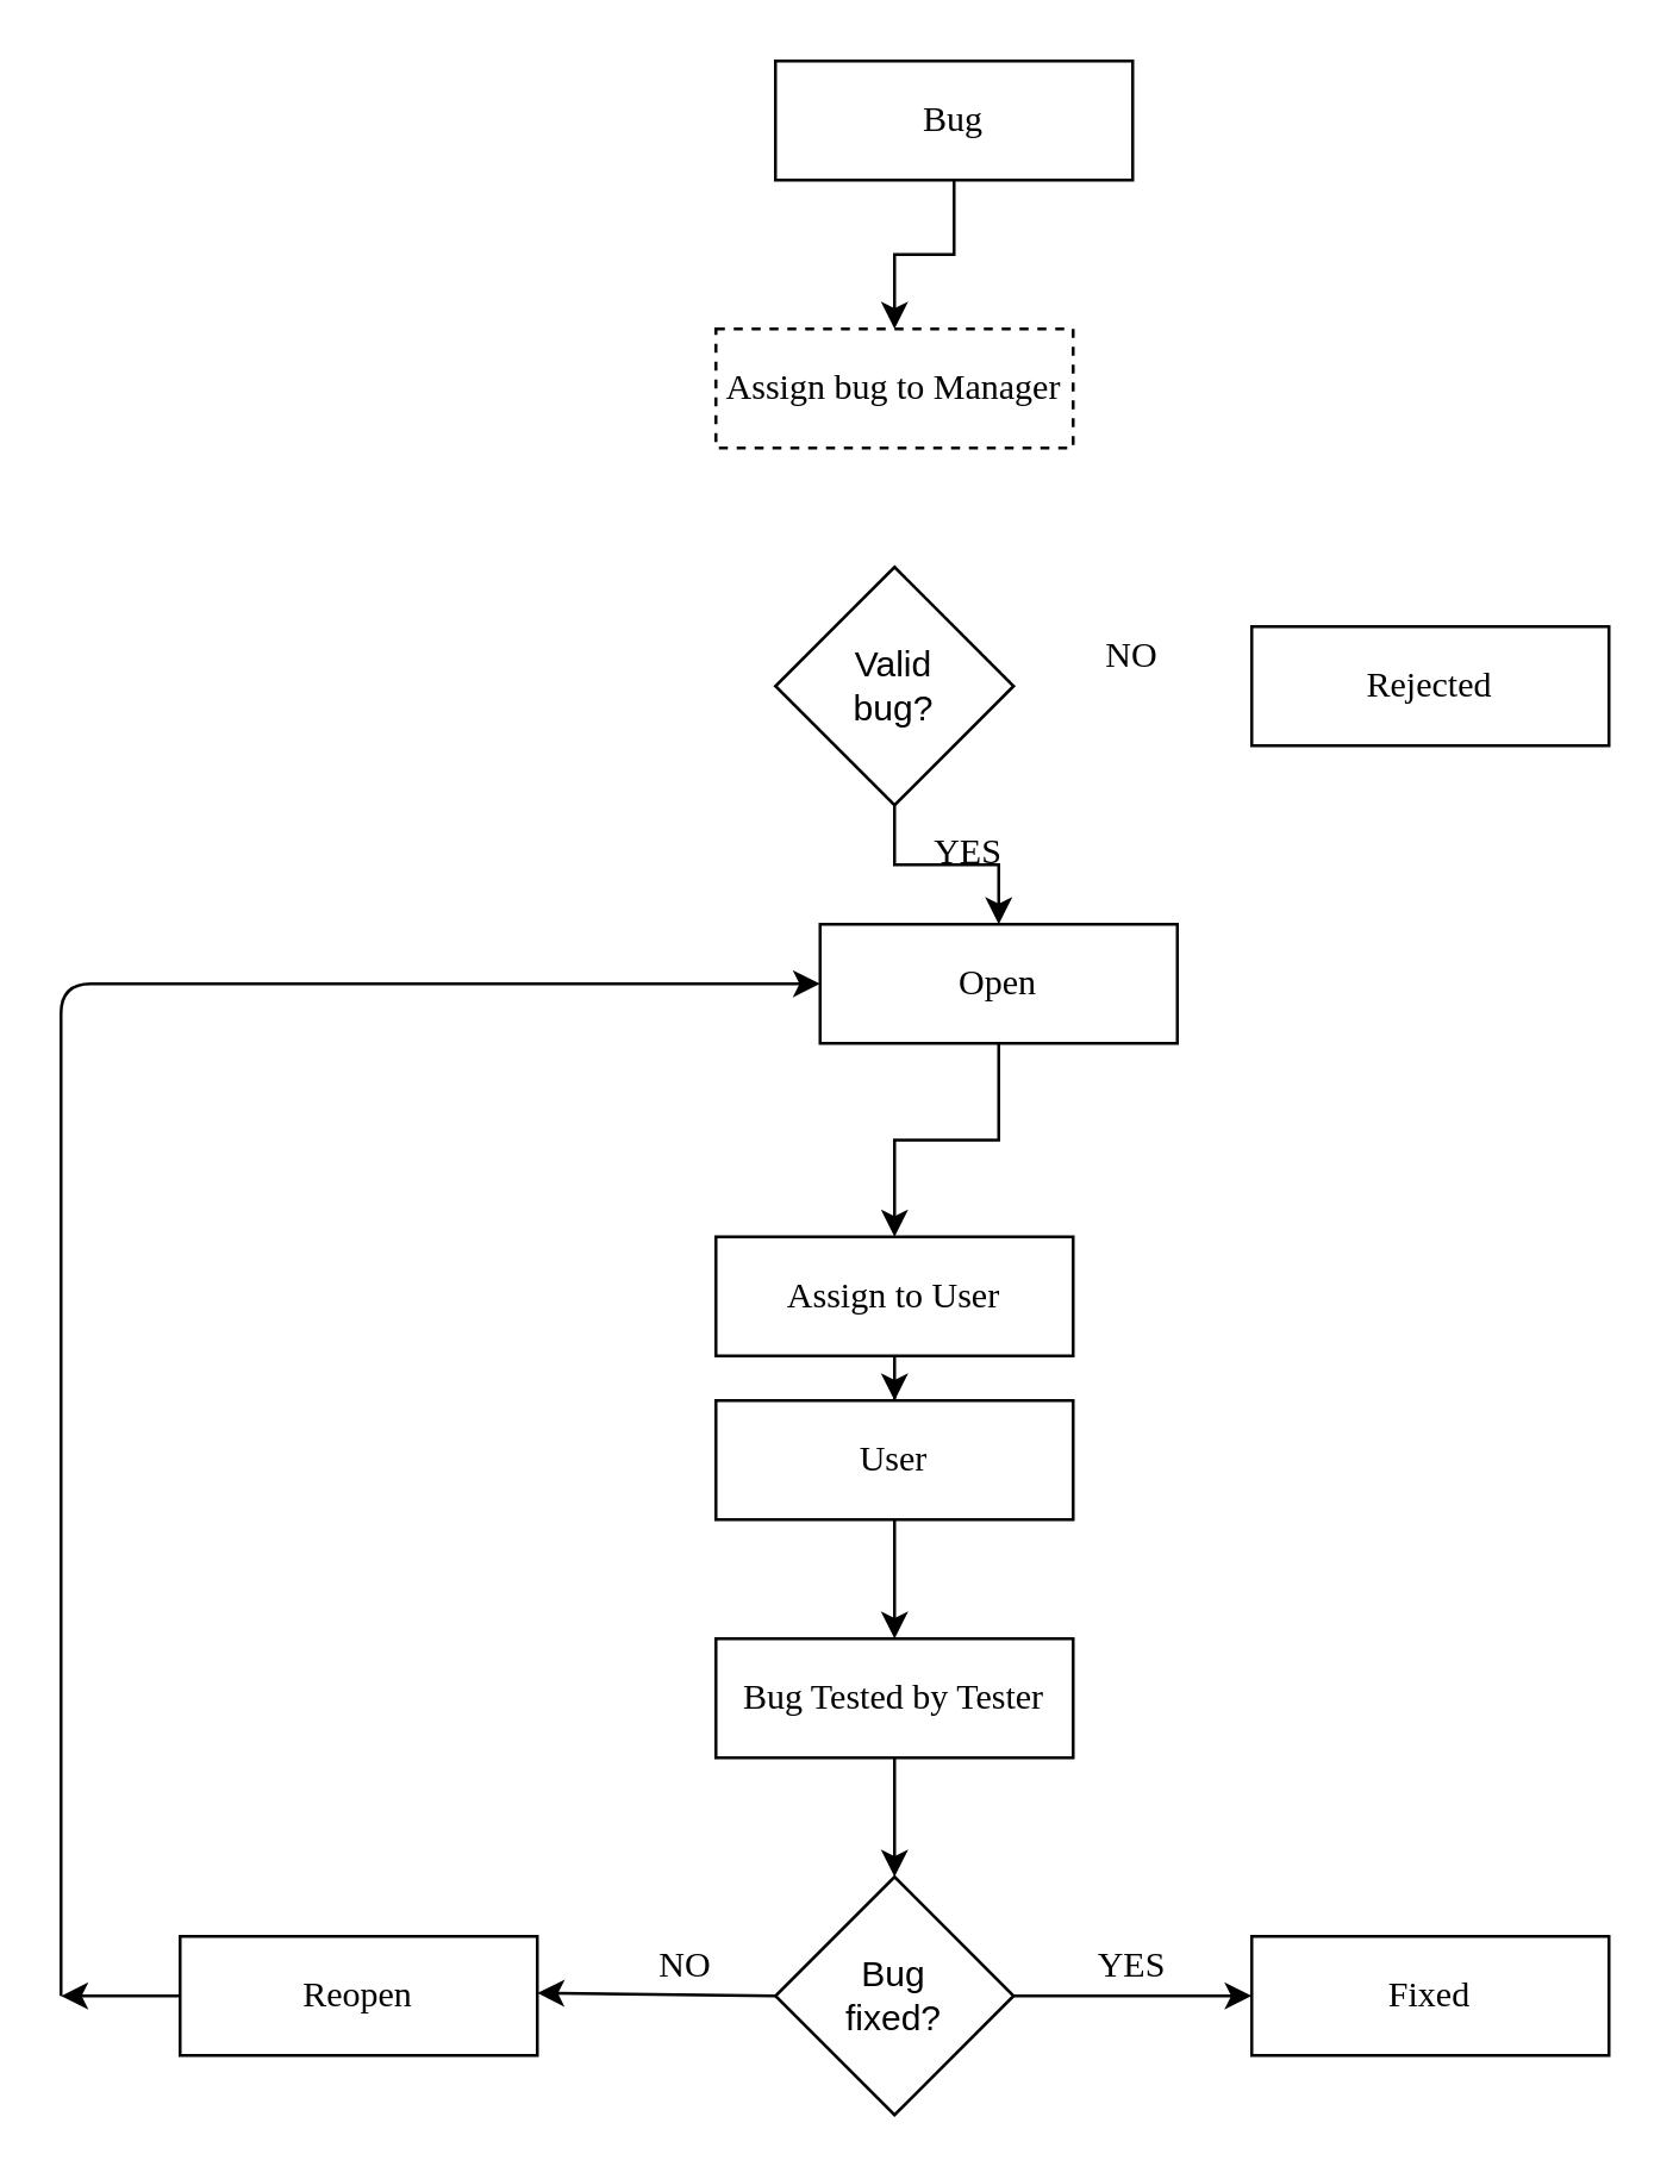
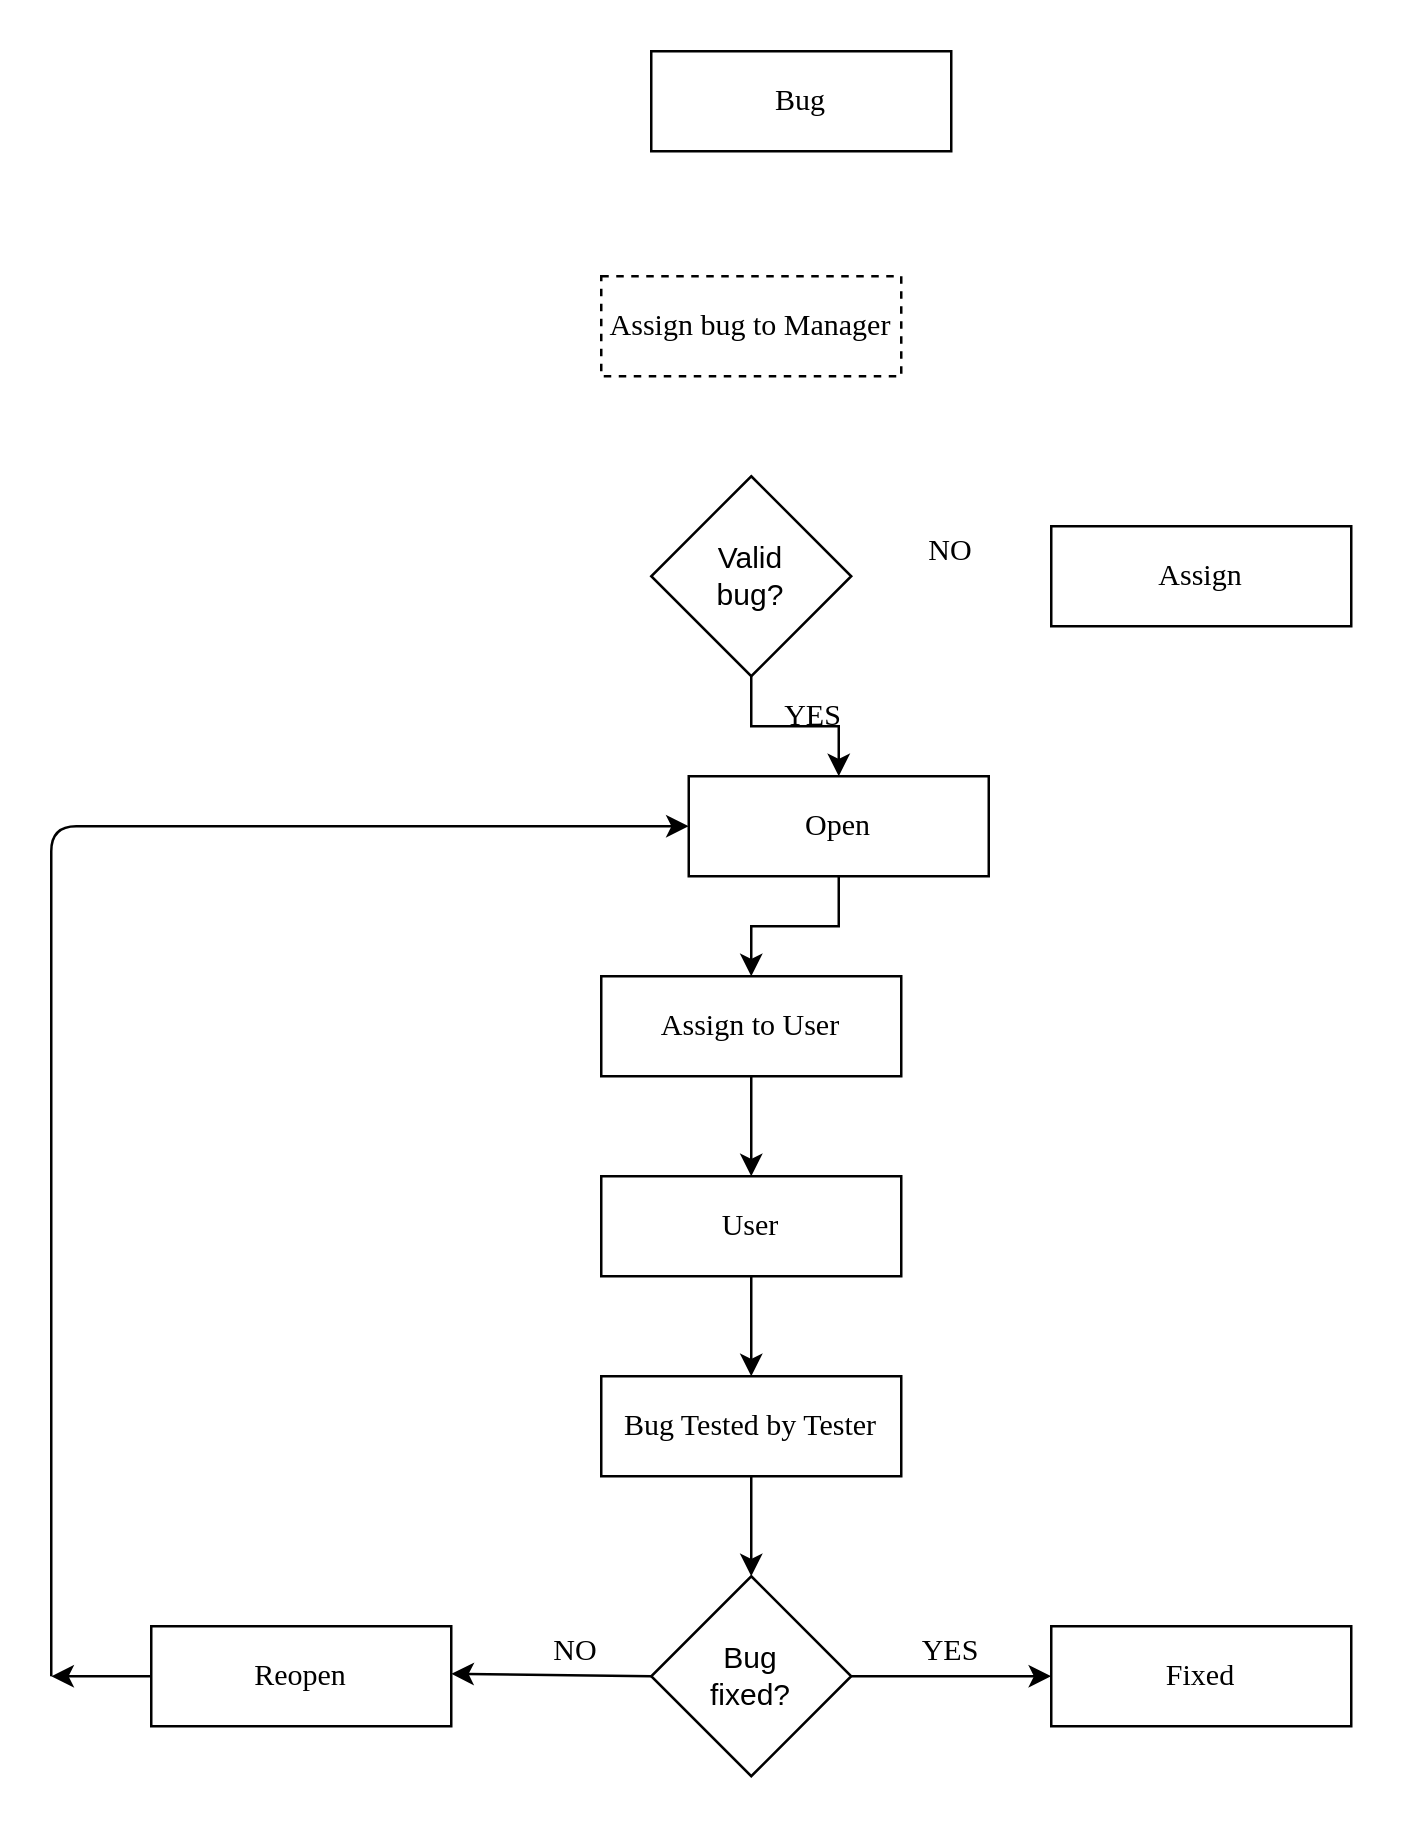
- <mxCell id="2" value="" style="edgeStyle=orthogonalEdgeStyle;rounded=0;orthogonalLoop=1;jettySize=auto;html=1;" edge="1" parent="1" source="3" target="4"><mxGeometry relative="1" as="geometry" /></mxCell>
- <mxCell id="7" value="&lt;font face=&quot;Verdana&quot;&gt;Rejected&lt;/font&gt;" style="rounded=0;whiteSpace=wrap;html=1;" vertex="1" parent="1"><mxGeometry x="420" y="210" width="120" height="40" as="geometry" /></mxCell>
+ <mxCell id="7" value="&lt;font face=&quot;Verdana&quot;&gt;Assign&lt;/font&gt;" style="rounded=0;whiteSpace=wrap;html=1;" vertex="1" parent="1"><mxGeometry x="420" y="210" width="120" height="40" as="geometry" /></mxCell>
- <mxCell id="12" value="&lt;font face=&quot;Verdana&quot;&gt;Assign to User&lt;/font&gt;" style="rounded=0;whiteSpace=wrap;html=1;" vertex="1" parent="1"><mxGeometry x="240" y="415" width="120" height="40" as="geometry" /></mxCell>
+ <mxCell id="12" value="&lt;font face=&quot;Verdana&quot;&gt;Assign to User&lt;/font&gt;" style="rounded=0;whiteSpace=wrap;html=1;" vertex="1" parent="1"><mxGeometry x="240" y="390" width="120" height="40" as="geometry" /></mxCell>
